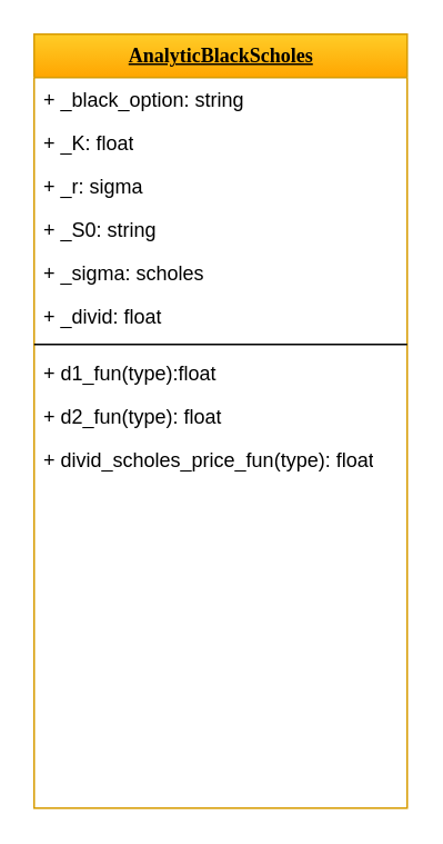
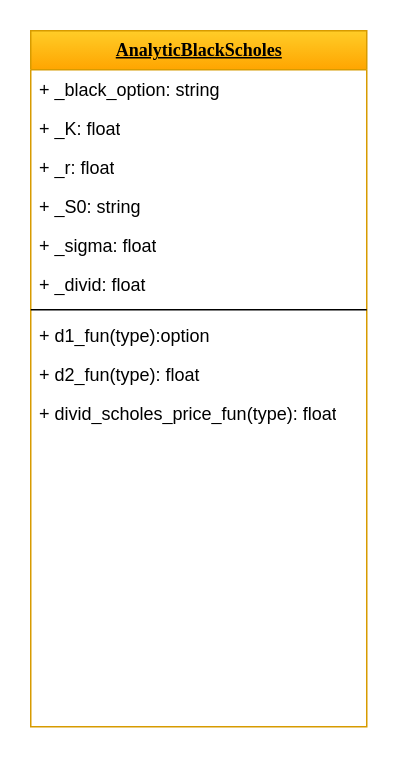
- <mxCell id="5" value="+ _r: sigma" style="text;html=1;strokeColor=none;fillColor=none;align=left;verticalAlign=top;spacingLeft=4;spacingRight=4;overflow=hidden;rotatable=0;points=[[0,0.5],[1,0.5]];portConstraint=eastwest;whiteSpace=wrap;labelBackgroundColor=#FFFFFF;" parent="2" vertex="1"><mxGeometry y="78" width="224" height="26" as="geometry" /></mxCell>
+ <mxCell id="5" value="+ _r: float" style="text;html=1;strokeColor=none;fillColor=none;align=left;verticalAlign=top;spacingLeft=4;spacingRight=4;overflow=hidden;rotatable=0;points=[[0,0.5],[1,0.5]];portConstraint=eastwest;whiteSpace=wrap;labelBackgroundColor=#FFFFFF;" parent="2" vertex="1"><mxGeometry y="78" width="224" height="26" as="geometry" /></mxCell>
- <mxCell id="7" value="+ _sigma: scholes&lt;br&gt;" style="text;html=1;strokeColor=none;fillColor=none;align=left;verticalAlign=top;spacingLeft=4;spacingRight=4;whiteSpace=wrap;overflow=hidden;rotatable=0;points=[[0,0.5],[1,0.5]];portConstraint=eastwest;" parent="2" vertex="1"><mxGeometry y="130" width="224" height="26" as="geometry" /></mxCell>
+ <mxCell id="7" value="+ _sigma: float&lt;br&gt;" style="text;html=1;strokeColor=none;fillColor=none;align=left;verticalAlign=top;spacingLeft=4;spacingRight=4;whiteSpace=wrap;overflow=hidden;rotatable=0;points=[[0,0.5],[1,0.5]];portConstraint=eastwest;" parent="2" vertex="1"><mxGeometry y="130" width="224" height="26" as="geometry" /></mxCell>
- <mxCell id="10" value="+ d1_fun(type):float" style="text;html=1;strokeColor=none;fillColor=none;align=left;verticalAlign=top;spacingLeft=4;spacingRight=4;whiteSpace=wrap;overflow=hidden;rotatable=0;points=[[0,0.5],[1,0.5]];portConstraint=eastwest;" parent="2" vertex="1"><mxGeometry y="190" width="224" height="26" as="geometry" /></mxCell>
+ <mxCell id="10" value="+ d1_fun(type):option" style="text;html=1;strokeColor=none;fillColor=none;align=left;verticalAlign=top;spacingLeft=4;spacingRight=4;whiteSpace=wrap;overflow=hidden;rotatable=0;points=[[0,0.5],[1,0.5]];portConstraint=eastwest;" parent="2" vertex="1"><mxGeometry y="190" width="224" height="26" as="geometry" /></mxCell>
